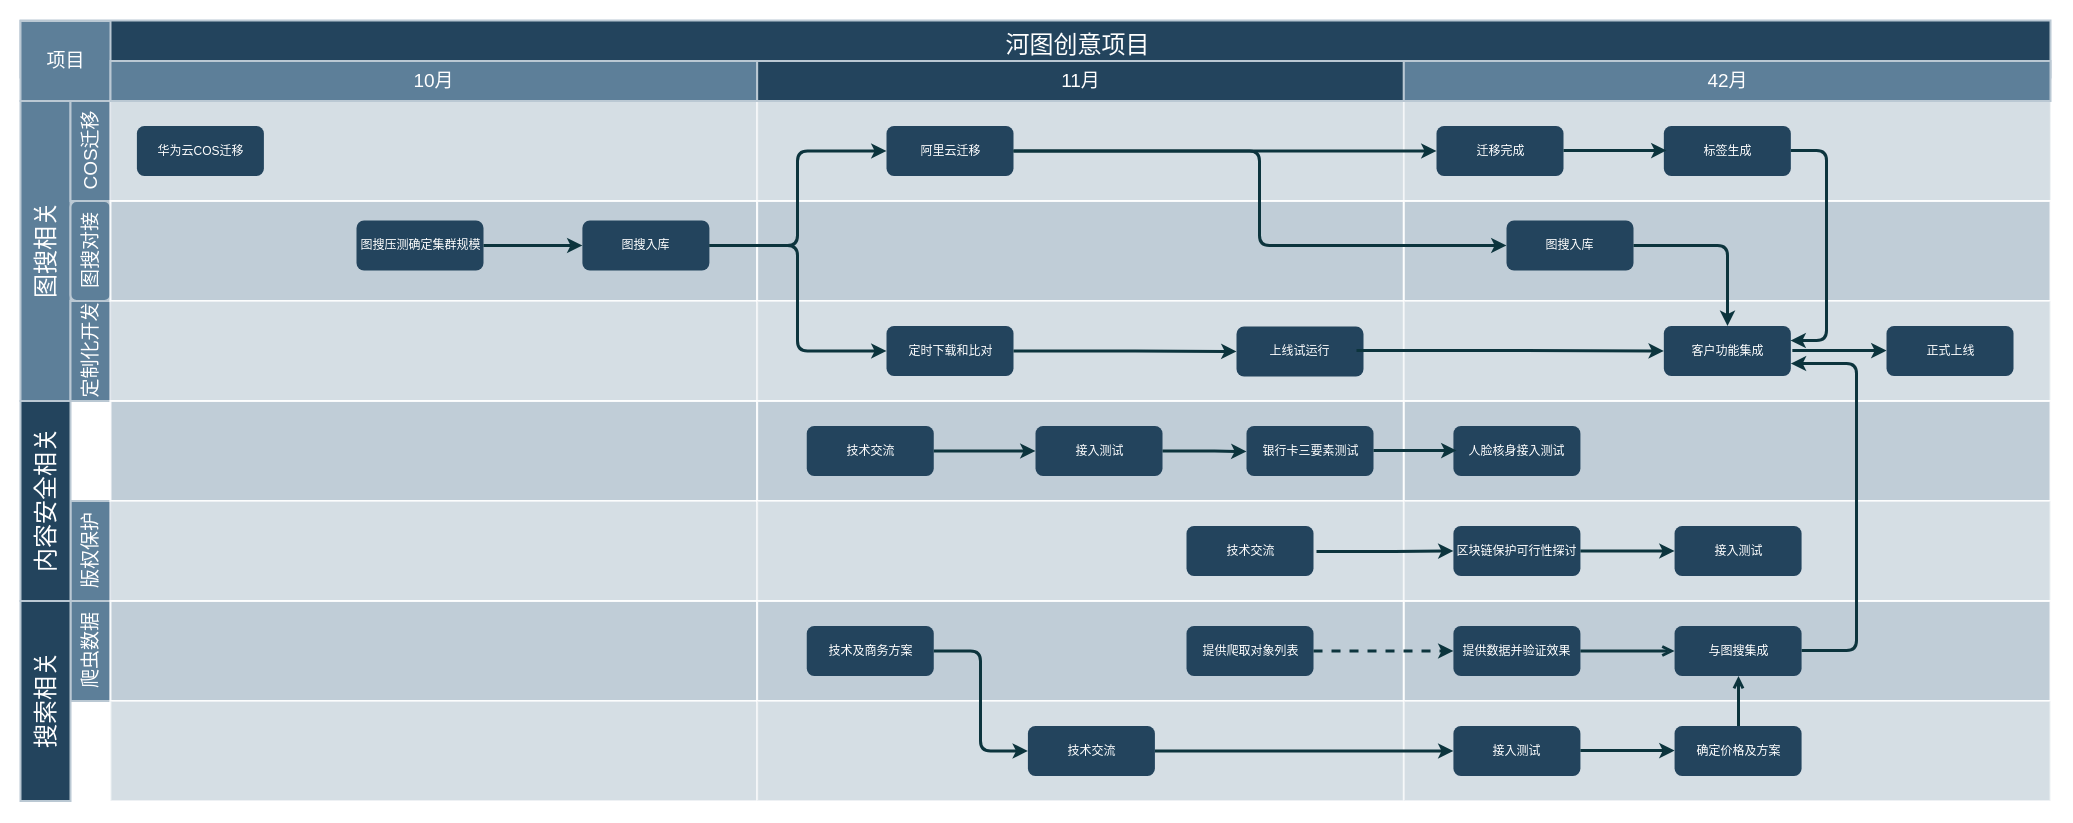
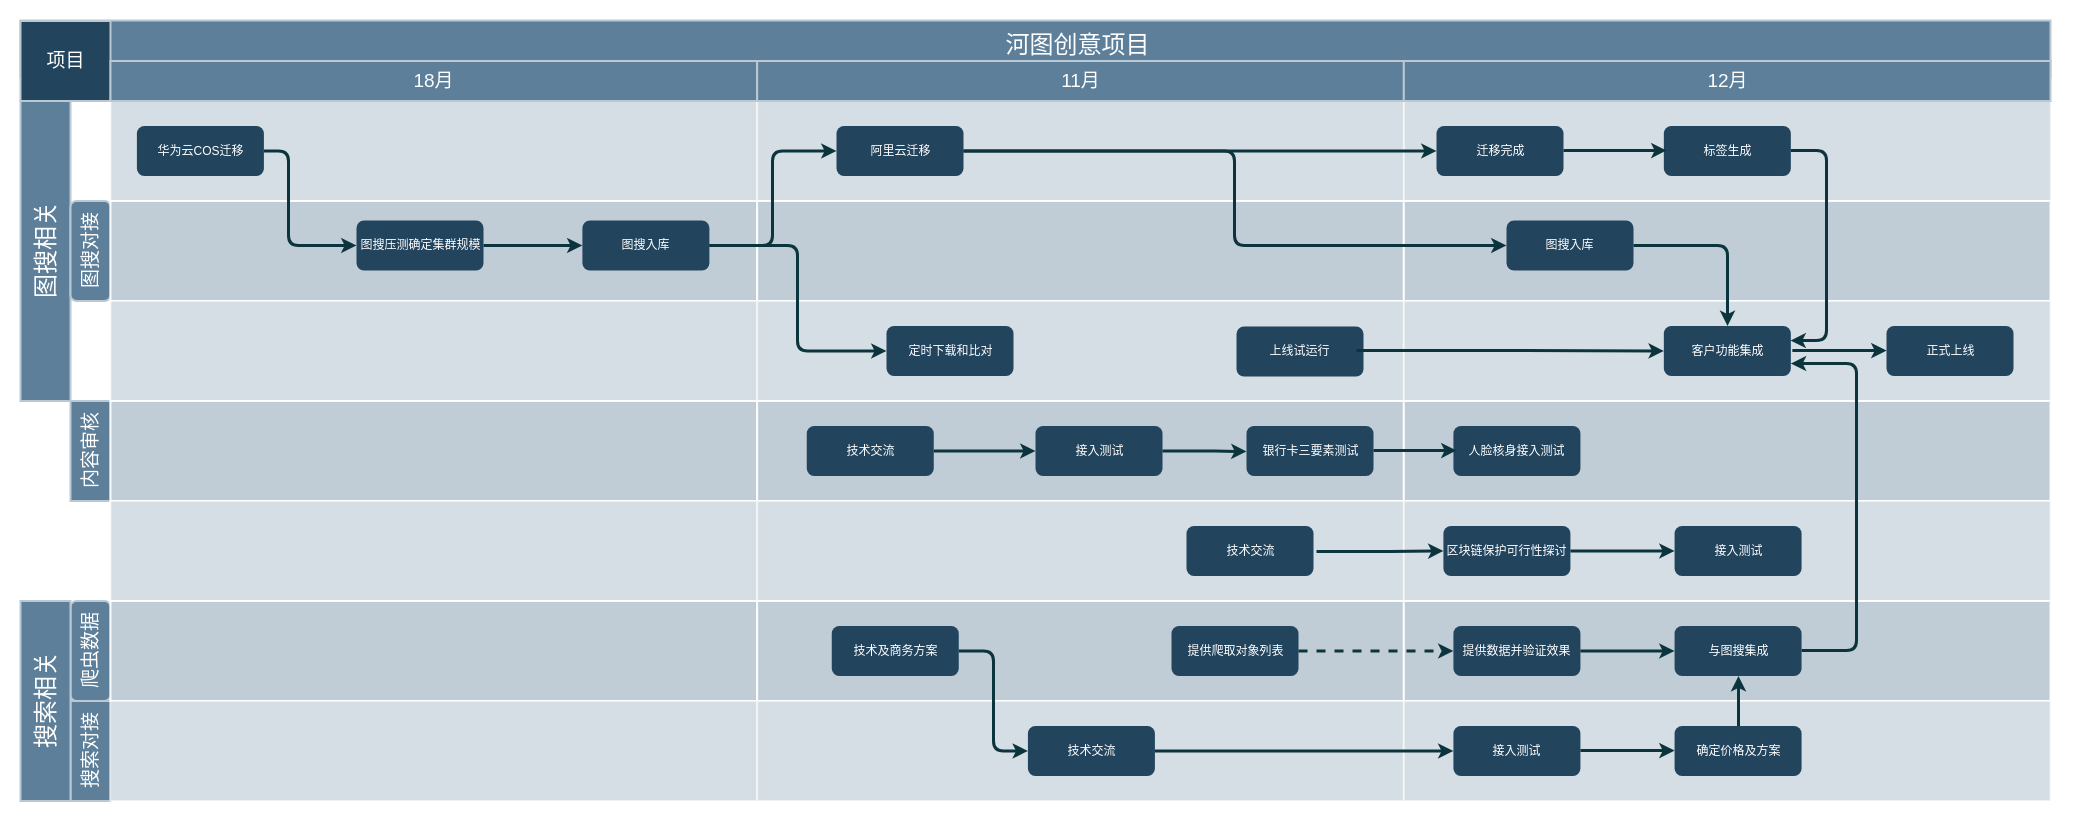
- <mxCell id="2" value="河图创意项目" style="strokeColor=#BAC8D3;fillColor=#23445D;fontSize=24;strokeWidth=2;fontFamily=Helvetica;html=1;fontStyle=0;spacingBottom=8;spacingRight=0;spacingLeft=83;fontColor=#FFFFFF;" parent="1" vertex="1"><mxGeometry x="20" y="20" width="2030" height="57" as="geometry" /></mxCell>
+ <mxCell id="2" value="河图创意项目" style="strokeColor=#BAC8D3;fillColor=#5d7f99;fontSize=24;strokeWidth=2;fontFamily=Helvetica;html=1;fontStyle=0;spacingBottom=8;spacingRight=0;spacingLeft=83;fontColor=#FFFFFF;" parent="1" vertex="1"><mxGeometry x="20" y="20" width="2030" height="57" as="geometry" /></mxCell>
- <mxCell id="5" value="项目" style="strokeColor=#BAC8D3;fillColor=#5d7f99;fontSize=19;strokeWidth=2;fontFamily=Helvetica;html=1;labelBackgroundColor=none;fontColor=#FFFFFF;" parent="1" vertex="1"><mxGeometry x="20" y="20.5" width="90" height="80" as="geometry" /></mxCell>
+ <mxCell id="5" value="项目" style="strokeColor=#BAC8D3;fillColor=#23445d;fontSize=19;strokeWidth=2;fontFamily=Helvetica;html=1;labelBackgroundColor=none;fontColor=#FFFFFF;" parent="1" vertex="1"><mxGeometry x="20" y="20.5" width="90" height="80" as="geometry" /></mxCell>
- <mxCell id="71" value="11月" style="strokeColor=#BAC8D3;fillColor=#23445d;fontSize=19;strokeWidth=2;fontFamily=Helvetica;html=1;labelBackgroundColor=none;fontColor=#FFFFFF;" parent="69" vertex="1"><mxGeometry x="646.666" width="646.666" height="40" as="geometry" /></mxCell>
+ <mxCell id="71" value="11月" style="strokeColor=#BAC8D3;fillColor=#5d7f99;fontSize=19;strokeWidth=2;fontFamily=Helvetica;html=1;labelBackgroundColor=none;fontColor=#FFFFFF;" parent="69" vertex="1"><mxGeometry x="646.666" width="646.666" height="40" as="geometry" /></mxCell>
- <mxCell id="70" value="10月" style="strokeColor=#BAC8D3;fillColor=#5d7f99;fontSize=19;strokeWidth=2;fontFamily=Helvetica;html=1;labelBackgroundColor=none;fontColor=#FFFFFF;" parent="69" vertex="1"><mxGeometry width="646.666" height="40" as="geometry" /></mxCell>
+ <mxCell id="70" value="18月" style="strokeColor=#BAC8D3;fillColor=#5d7f99;fontSize=19;strokeWidth=2;fontFamily=Helvetica;html=1;labelBackgroundColor=none;fontColor=#FFFFFF;" parent="69" vertex="1"><mxGeometry width="646.666" height="40" as="geometry" /></mxCell>
- <mxCell id="72" value="42月" style="strokeColor=#BAC8D3;fillColor=#5d7f99;fontSize=19;strokeWidth=2;fontFamily=Helvetica;html=1;labelBackgroundColor=none;fontColor=#FFFFFF;" parent="69" vertex="1"><mxGeometry x="1293.331" width="646.667" height="40" as="geometry" /></mxCell>
+ <mxCell id="72" value="12月" style="strokeColor=#BAC8D3;fillColor=#5d7f99;fontSize=19;strokeWidth=2;fontFamily=Helvetica;html=1;labelBackgroundColor=none;fontColor=#FFFFFF;" parent="69" vertex="1"><mxGeometry x="1293.331" width="646.667" height="40" as="geometry" /></mxCell>
- <mxCell id="4" value="COS迁移" style="strokeColor=#BAC8D3;fillColor=#5d7f99;fontSize=19;strokeWidth=2;horizontal=0;fontFamily=Helvetica;html=1;labelBackgroundColor=none;fontColor=#FFFFFF;" parent="1" vertex="1"><mxGeometry x="70" y="100.5" width="40" height="100" as="geometry" /></mxCell>
- <mxCell id="41" value="阿里云迁移" style="rounded=1;fillColor=#23445D;strokeColor=none;strokeWidth=2;fontFamily=Helvetica;html=1;gradientColor=none;fontColor=#FFFFFF;" parent="1" vertex="1"><mxGeometry x="886.001" y="125.5" width="127" height="50" as="geometry" /></mxCell>
+ <mxCell id="41" value="阿里云迁移" style="rounded=1;fillColor=#23445D;strokeColor=none;strokeWidth=2;fontFamily=Helvetica;html=1;gradientColor=none;fontColor=#FFFFFF;" parent="1" vertex="1"><mxGeometry x="836.001" y="125.5" width="127" height="50" as="geometry" /></mxCell>
+ <mxCell id="35" style="edgeStyle=orthogonalEdgeStyle;rounded=1;jumpStyle=none;html=1;exitX=1;exitY=0.5;entryX=0;entryY=0.5;labelBackgroundColor=#ffffff;startArrow=none;startFill=0;endArrow=classic;jettySize=auto;orthogonalLoop=1;strokeColor=#0C343D;strokeWidth=3;fontFamily=Helvetica;fontSize=11;fontColor=#FFFFFF;" parent="1" source="36" target="38" edge="1"><mxGeometry relative="1" as="geometry"><Array as="points"><mxPoint x="288" y="151" /><mxPoint x="288" y="245" /></Array></mxGeometry></mxCell>
- <mxCell id="7" value="定制化开发" style="strokeColor=#BAC8D3;fillColor=#5d7f99;fontSize=19;strokeWidth=2;horizontal=0;fontFamily=Helvetica;html=1;labelBackgroundColor=none;fontColor=#FFFFFF;" parent="1" vertex="1"><mxGeometry x="70" y="300.5" width="40" height="100" as="geometry" /></mxCell>
- <mxCell id="65" value="" style="edgeStyle=elbowEdgeStyle;elbow=horizontal;strokeWidth=3;strokeColor=#0C343D;fontFamily=Helvetica;html=1;fontColor=#FFFFFF;entryX=0;entryY=0.5;entryDx=0;entryDy=0;" parent="1" source="40" target="74" edge="1"><mxGeometry x="6.449" y="830.5" width="131.973" height="100" as="geometry"><mxPoint x="-127.551" y="100.5" as="sourcePoint" /><mxPoint x="4.422" y="0.5" as="targetPoint" /></mxGeometry></mxCell>
+ <mxCell id="9" value="内容审核" style="strokeColor=#BAC8D3;fillColor=#5d7f99;fontSize=19;strokeWidth=2;horizontal=0;fontFamily=Helvetica;html=1;labelBackgroundColor=none;fontColor=#FFFFFF;" parent="1" vertex="1"><mxGeometry x="70" y="400.5" width="40" height="100" as="geometry" /></mxCell>
- <mxCell id="10" value="内容安全相关" style="strokeColor=#BAC8D3;fillColor=#23445D;fontSize=24;strokeWidth=2;horizontal=0;fontFamily=Helvetica;html=1;fontStyle=0;fontColor=#FFFFFF;" parent="1" vertex="1"><mxGeometry x="20" y="400.5" width="50" height="200" as="geometry" /></mxCell>
- <mxCell id="8" value="版权保护" style="strokeColor=#BAC8D3;fillColor=#5d7f99;fontSize=19;strokeWidth=2;horizontal=0;fontFamily=Helvetica;html=1;labelBackgroundColor=none;fontColor=#FFFFFF;" parent="1" vertex="1"><mxGeometry x="70" y="500.5" width="40" height="100" as="geometry" /></mxCell>
- <mxCell id="48" value="区块链保护可行性探讨" style="rounded=1;fillColor=#23445D;strokeColor=none;strokeWidth=2;gradientColor=none;fontFamily=Helvetica;html=1;fontColor=#FFFFFF;" parent="1" vertex="1"><mxGeometry x="1452.925" y="525.5" width="127" height="50" as="geometry" /></mxCell>
+ <mxCell id="48" value="区块链保护可行性探讨" style="rounded=1;fillColor=#23445D;strokeColor=none;strokeWidth=2;gradientColor=none;fontFamily=Helvetica;html=1;fontColor=#FFFFFF;" parent="1" vertex="1"><mxGeometry x="1442.925" y="525.5" width="127" height="50" as="geometry" /></mxCell>
- <mxCell id="12" value="爬虫数据" style="strokeColor=#BAC8D3;fillColor=#5d7f99;fontSize=19;strokeWidth=2;horizontal=0;fontFamily=Helvetica;html=1;labelBackgroundColor=none;fontColor=#FFFFFF;" parent="1" vertex="1"><mxGeometry x="70" y="600.5" width="40" height="100" as="geometry" /></mxCell>
+ <mxCell id="12" value="爬虫数据" style="strokeColor=#BAC8D3;fillColor=#5d7f99;fontSize=19;strokeWidth=2;horizontal=0;fontFamily=Helvetica;html=1;labelBackgroundColor=none;fontColor=#FFFFFF;rounded=1;" parent="1" vertex="1"><mxGeometry x="70" y="600.5" width="40" height="100" as="geometry" /></mxCell>
- <mxCell id="45" value="技术及商务方案" style="rounded=1;fillColor=#23445D;strokeColor=none;strokeWidth=2;fontFamily=Helvetica;html=1;gradientColor=none;fontColor=#FFFFFF;" parent="1" vertex="1"><mxGeometry x="806.259" y="625.5" width="127" height="50" as="geometry" /></mxCell>
+ <mxCell id="45" value="技术及商务方案" style="rounded=1;fillColor=#23445D;strokeColor=none;strokeWidth=2;fontFamily=Helvetica;html=1;gradientColor=none;fontColor=#FFFFFF;" parent="1" vertex="1"><mxGeometry x="831.259" y="625.5" width="127" height="50" as="geometry" /></mxCell>
- <mxCell id="46" value="提供爬取对象列表" style="rounded=1;fillColor=#23445D;strokeColor=none;strokeWidth=2;fontFamily=Helvetica;html=1;gradientColor=none;fontColor=#FFFFFF;" parent="1" vertex="1"><mxGeometry x="1186.005" y="625.5" width="127" height="50" as="geometry" /></mxCell>
+ <mxCell id="46" value="提供爬取对象列表" style="rounded=1;fillColor=#23445D;strokeColor=none;strokeWidth=2;fontFamily=Helvetica;html=1;gradientColor=none;fontColor=#FFFFFF;" parent="1" vertex="1"><mxGeometry x="1171.005" y="625.5" width="127" height="50" as="geometry" /></mxCell>
- <mxCell id="62" value="" style="edgeStyle=elbowEdgeStyle;elbow=horizontal;strokeWidth=3;strokeColor=#0C343D;fontFamily=Helvetica;html=1;fontColor=#FFFFFF;entryX=0;entryY=0.5;entryDx=0;entryDy=0;endArrow=open;" parent="1" source="51" target="42" edge="1"><mxGeometry x="6.449" y="830.5" width="131.973" height="100" as="geometry"><mxPoint x="-127.551" y="100.5" as="sourcePoint" /><mxPoint x="4.422" y="0.5" as="targetPoint" /></mxGeometry></mxCell>
+ <mxCell id="62" value="" style="edgeStyle=elbowEdgeStyle;elbow=horizontal;strokeWidth=3;strokeColor=#0C343D;fontFamily=Helvetica;html=1;fontColor=#FFFFFF;entryX=0;entryY=0.5;entryDx=0;entryDy=0;" parent="1" source="51" target="42" edge="1"><mxGeometry x="6.449" y="830.5" width="131.973" height="100" as="geometry"><mxPoint x="-127.551" y="100.5" as="sourcePoint" /><mxPoint x="4.422" y="0.5" as="targetPoint" /></mxGeometry></mxCell>
- <mxCell id="60" value="" style="edgeStyle=elbowEdgeStyle;elbow=horizontal;strokeWidth=3;strokeColor=#0C343D;fontFamily=Helvetica;html=1;fontColor=#FFFFFF;endArrow=open;" parent="1" source="52" target="42" edge="1"><mxGeometry x="6.449" y="830.5" width="131.973" height="100" as="geometry"><mxPoint x="-127.551" y="100.5" as="sourcePoint" /><mxPoint x="4.422" y="0.5" as="targetPoint" /></mxGeometry></mxCell>
+ <mxCell id="60" value="" style="edgeStyle=elbowEdgeStyle;elbow=horizontal;strokeWidth=3;strokeColor=#0C343D;fontFamily=Helvetica;html=1;fontColor=#FFFFFF;" parent="1" source="52" target="42" edge="1"><mxGeometry x="6.449" y="830.5" width="131.973" height="100" as="geometry"><mxPoint x="-127.551" y="100.5" as="sourcePoint" /><mxPoint x="4.422" y="0.5" as="targetPoint" /></mxGeometry></mxCell>
- <mxCell id="13" value="搜索相关" style="strokeColor=#BAC8D3;fillColor=#23445D;fontSize=24;strokeWidth=2;horizontal=0;fontFamily=Helvetica;html=1;fontStyle=0;fontColor=#FFFFFF;" parent="1" vertex="1"><mxGeometry x="20" y="600.5" width="50" height="200" as="geometry" /></mxCell>
+ <mxCell id="13" value="搜索相关" style="strokeColor=#BAC8D3;fillColor=#5d7f99;fontSize=24;strokeWidth=2;horizontal=0;fontFamily=Helvetica;html=1;fontStyle=0;fontColor=#FFFFFF;" parent="1" vertex="1"><mxGeometry x="20" y="600.5" width="50" height="200" as="geometry" /></mxCell>
+ <mxCell id="11" value="搜索对接" style="strokeColor=#BAC8D3;fillColor=#5d7f99;fontSize=19;strokeWidth=2;horizontal=0;fontFamily=Helvetica;html=1;labelBackgroundColor=none;fontColor=#FFFFFF;" parent="1" vertex="1"><mxGeometry x="70" y="700.5" width="40" height="100" as="geometry" /></mxCell>
